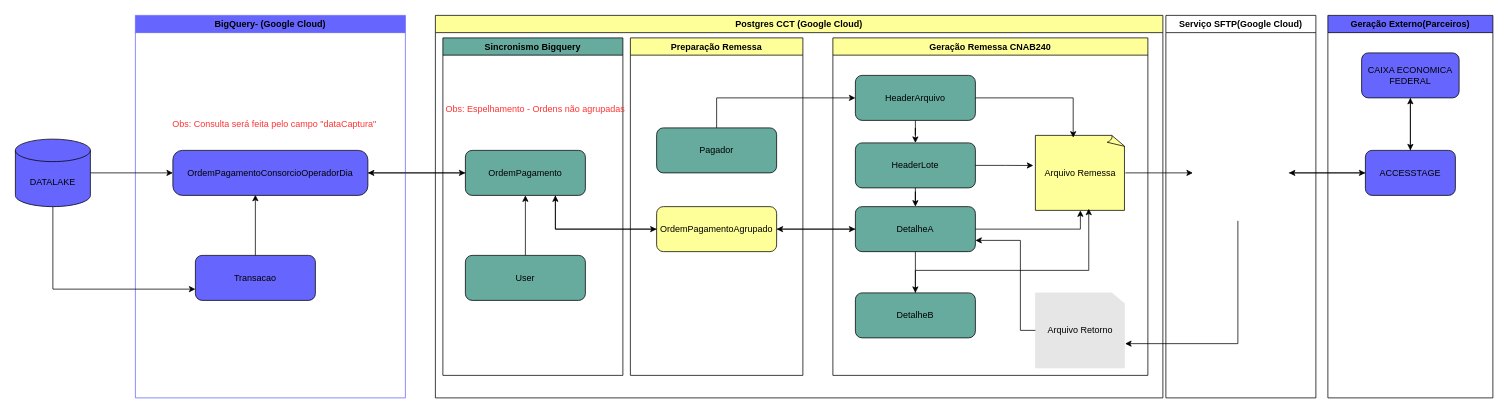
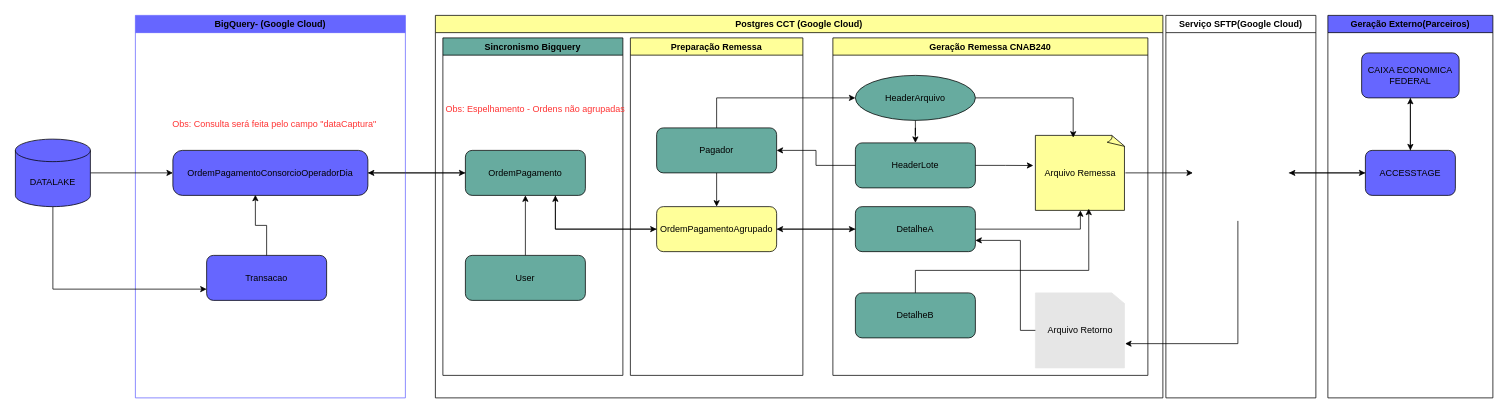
- <mxCell id="16" value="HeaderArquivo" style="rounded=1;whiteSpace=wrap;html=1;fillColor=#67AB9F;" parent="15" vertex="1"><mxGeometry x="30" y="50" width="160" height="60" as="geometry" /></mxCell>
+ <mxCell id="16" value="HeaderArquivo" style="ellipse;whiteSpace=wrap;html=1;fillColor=#67AB9F;" parent="15" vertex="1"><mxGeometry x="30" y="50" width="160" height="60" as="geometry" /></mxCell>
+ <mxCell id="12" style="edgeStyle=orthogonalEdgeStyle;rounded=0;orthogonalLoop=1;jettySize=auto;html=1;" parent="9" source="10" target="11" edge="1"><mxGeometry relative="1" as="geometry" /></mxCell>
- <mxCell id="20" style="edgeStyle=orthogonalEdgeStyle;rounded=0;orthogonalLoop=1;jettySize=auto;html=1;entryX=0.5;entryY=0;entryDx=0;entryDy=0;" parent="15" source="17" target="19" edge="1"><mxGeometry relative="1" as="geometry" /></mxCell>
+ <mxCell id="20" style="edgeStyle=orthogonalEdgeStyle;rounded=0;orthogonalLoop=1;jettySize=auto;html=1;" parent="15" source="17" target="10" edge="1"><mxGeometry relative="1" as="geometry" /></mxCell>
- <mxCell id="22" style="edgeStyle=orthogonalEdgeStyle;rounded=0;orthogonalLoop=1;jettySize=auto;html=1;entryX=0.5;entryY=0;entryDx=0;entryDy=0;" parent="15" source="19" target="21" edge="1"><mxGeometry relative="1" as="geometry" /></mxCell>
- <mxCell id="5" value="Transacao" style="rounded=1;whiteSpace=wrap;html=1;fillColor=#6666FF;" parent="3" vertex="1"><mxGeometry x="80" y="320" width="160" height="60" as="geometry" /></mxCell>
+ <mxCell id="5" value="Transacao" style="rounded=1;whiteSpace=wrap;html=1;fillColor=#6666FF;" parent="3" vertex="1"><mxGeometry x="95" y="320" width="160" height="60" as="geometry" /></mxCell>
